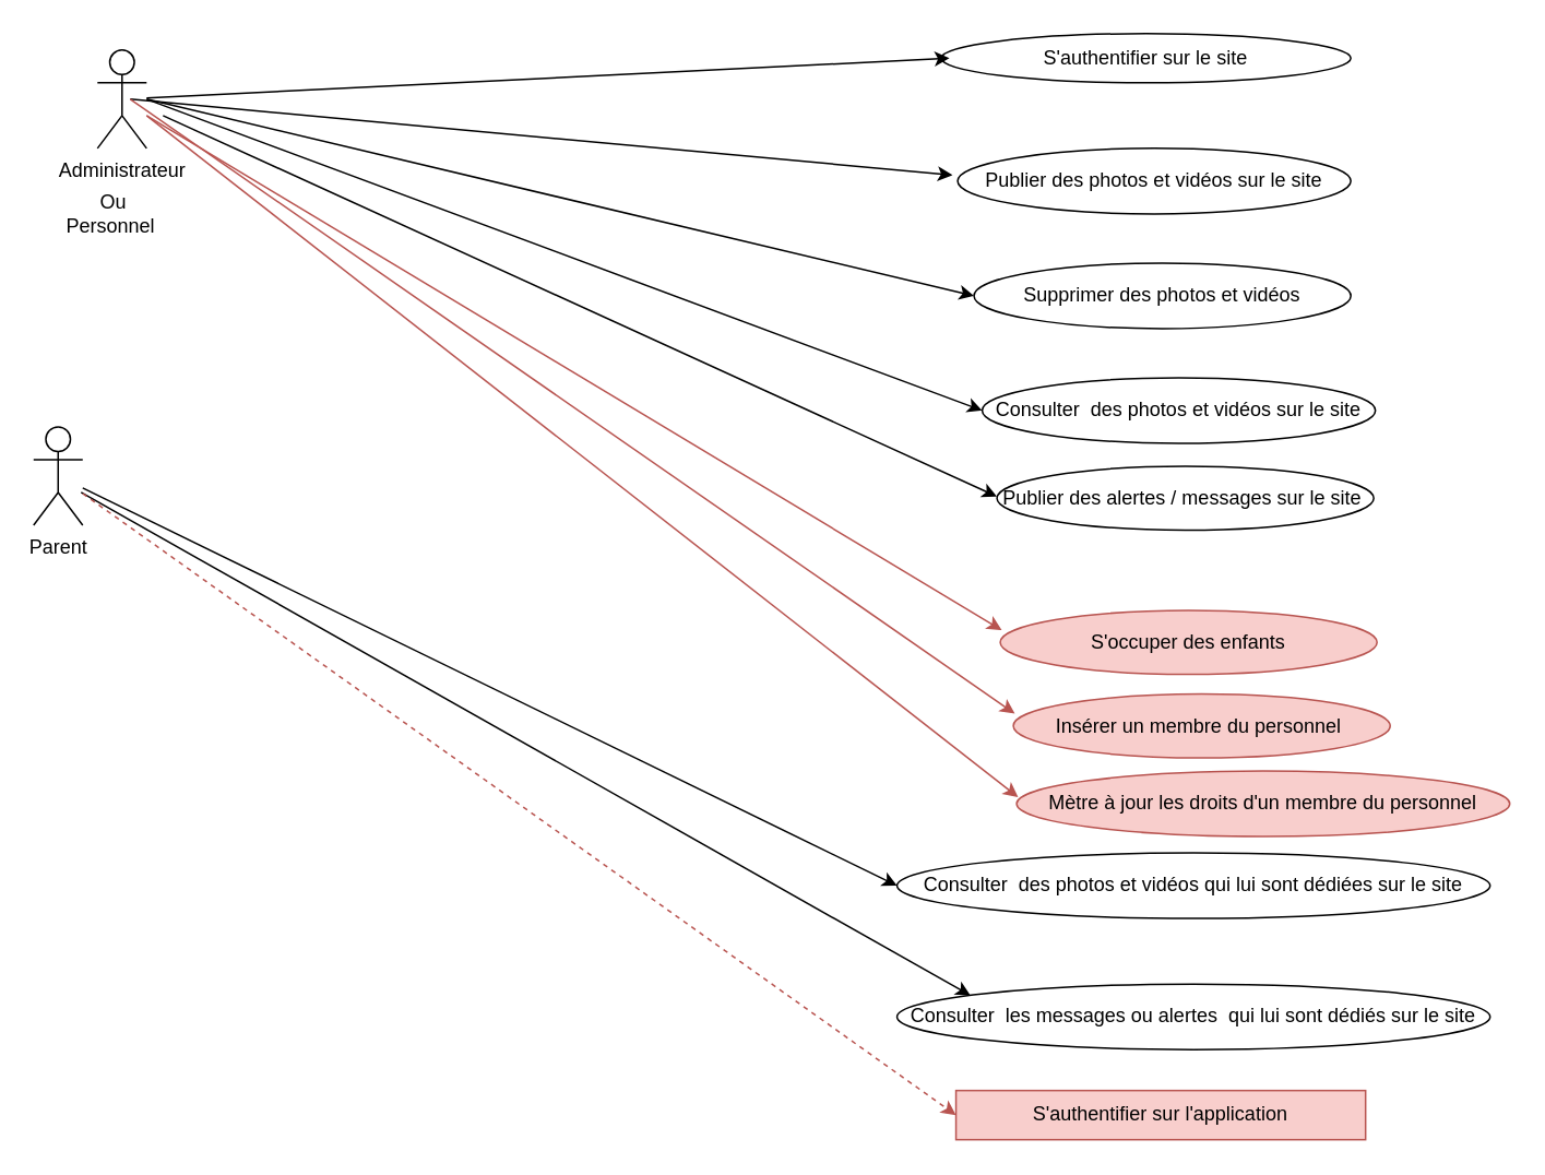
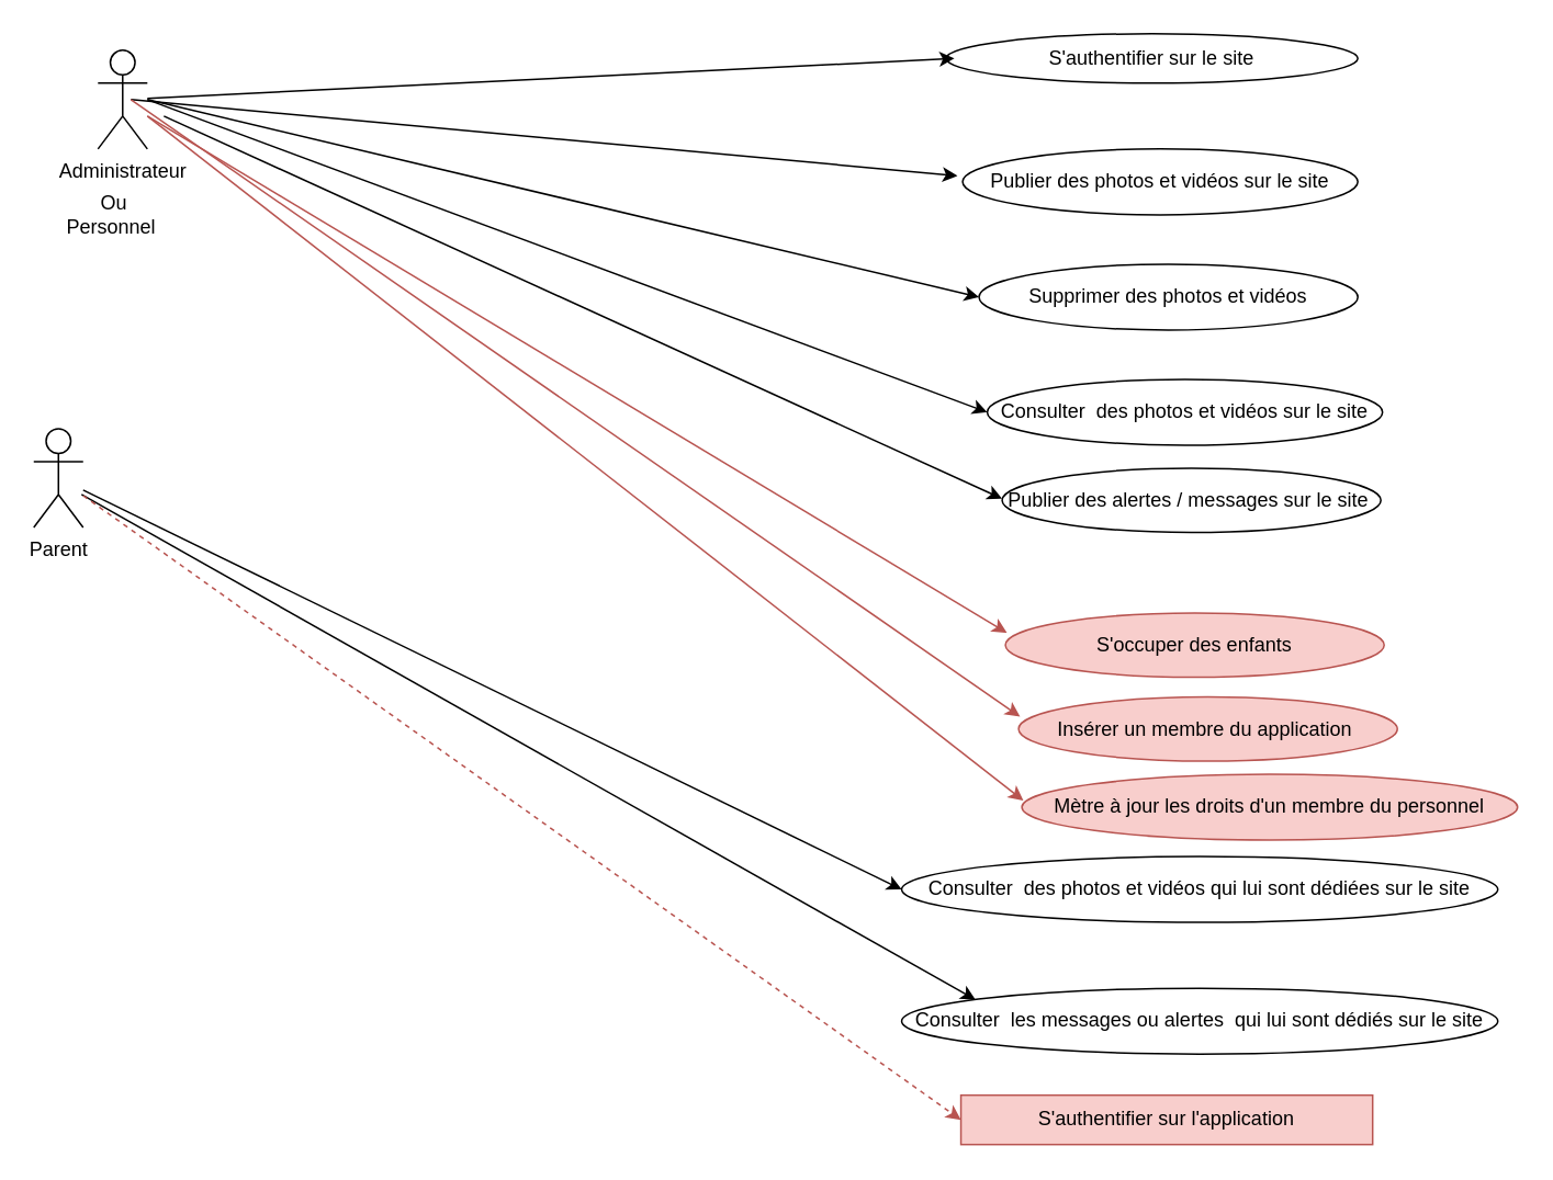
- <mxCell id="18" value="Insérer un membre du personnel&amp;nbsp;" style="ellipse;whiteSpace=wrap;html=1;fillColor=#f8cecc;strokeColor=#b85450;" parent="1" vertex="1"><mxGeometry x="618" y="423" width="230" height="39" as="geometry" /></mxCell>
+ <mxCell id="18" value="Insérer un membre du application&amp;nbsp;" style="ellipse;whiteSpace=wrap;html=1;fillColor=#f8cecc;strokeColor=#b85450;" parent="1" vertex="1"><mxGeometry x="618" y="423" width="230" height="39" as="geometry" /></mxCell>
